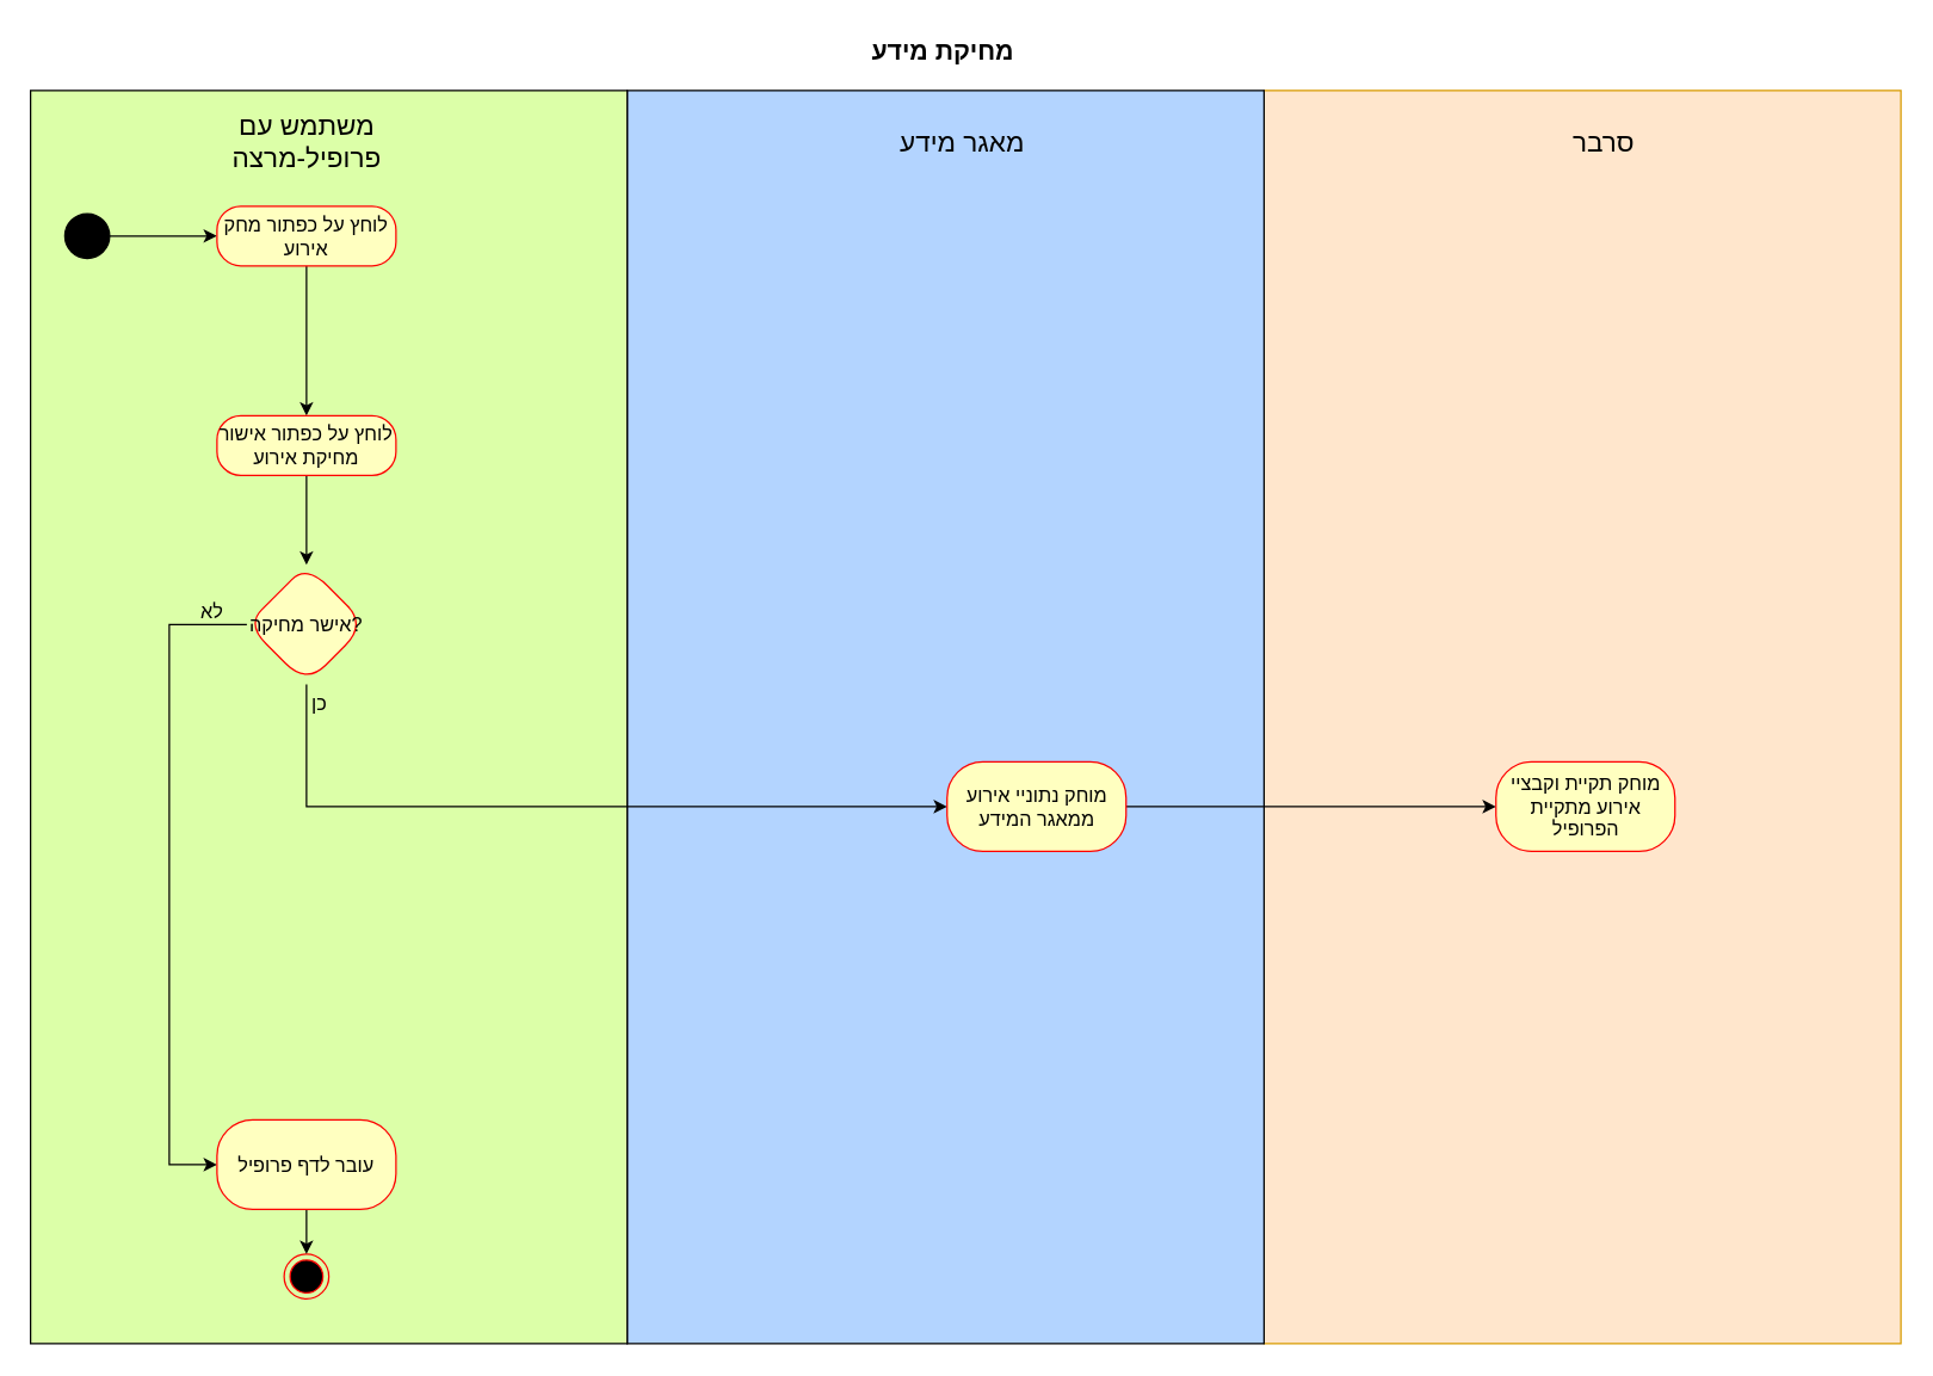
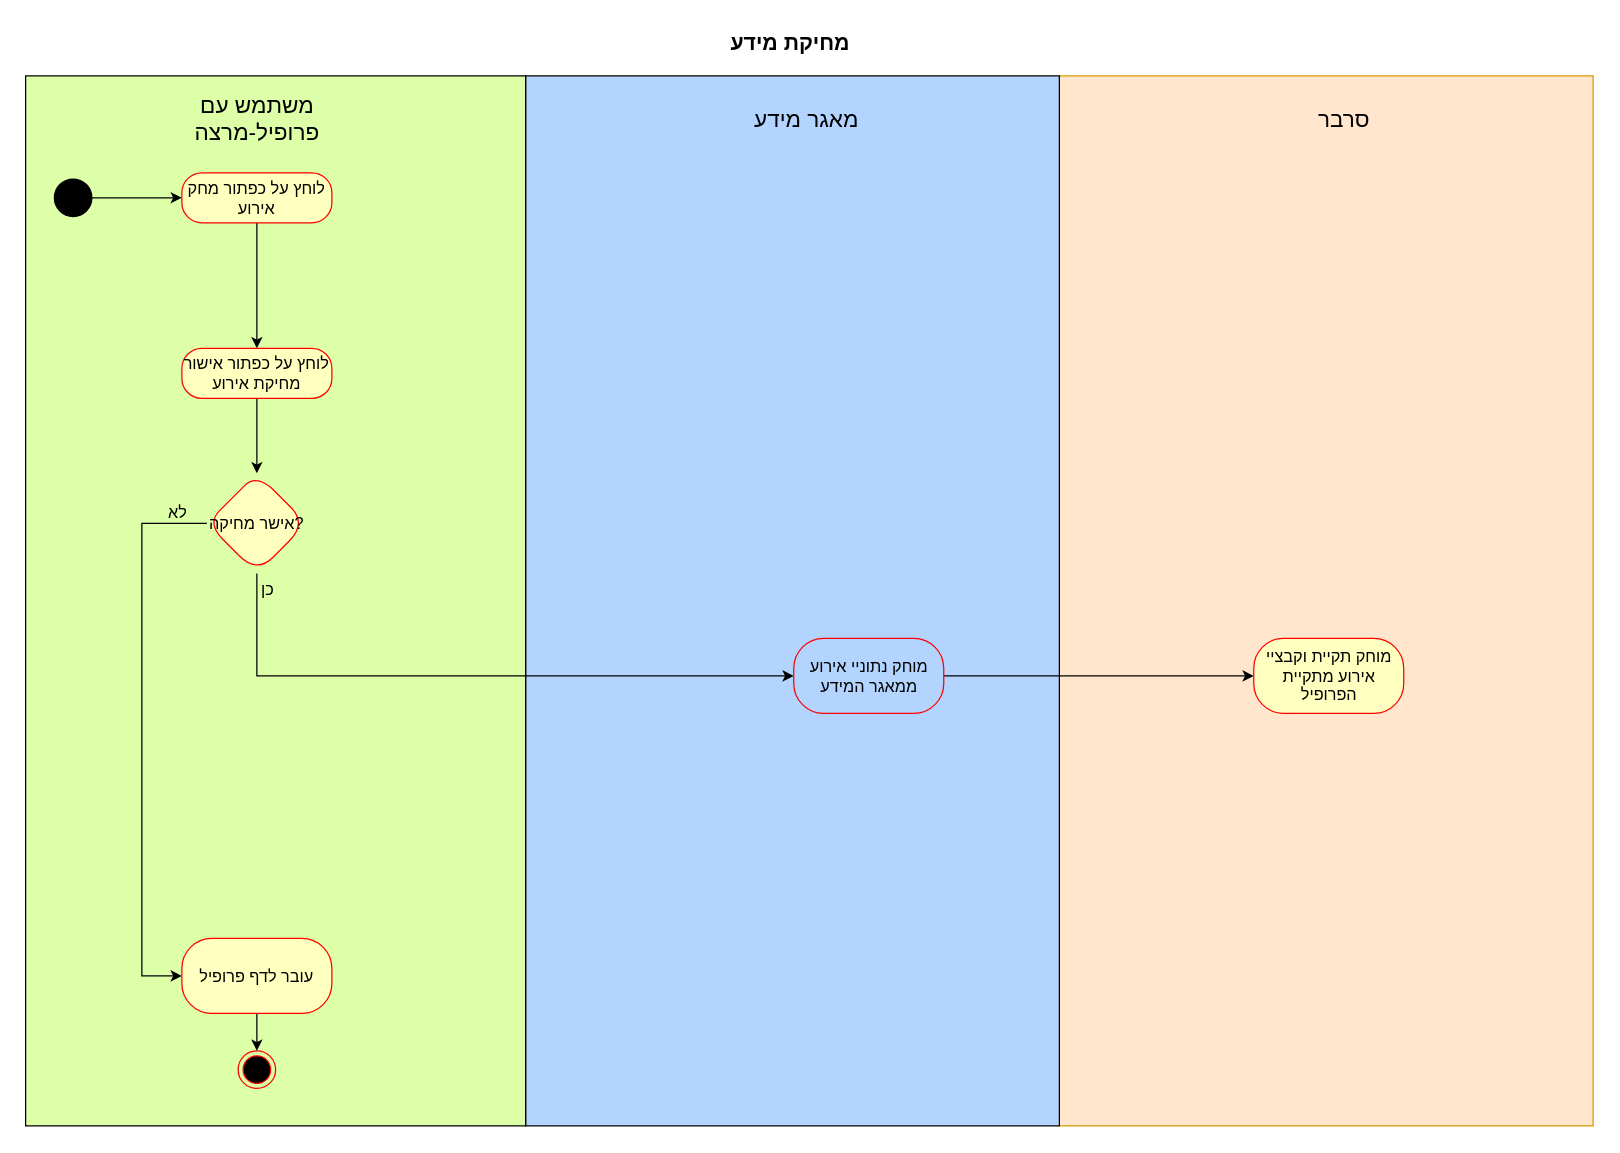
- <mxCell id="24" value="מוחק נתוניי אירוע ממאגר המידע" style="whiteSpace=wrap;html=1;rounded=1;fontSize=13;fontColor=#000000;strokeColor=#ff0000;fillColor=#ffffc0;arcSize=40;" vertex="1" parent="1"><mxGeometry x="634.5" y="510" width="120" height="60" as="geometry" /></mxCell>
+ <mxCell id="24" value="מוחק נתוניי אירוע ממאגר המידע" style="whiteSpace=wrap;html=1;rounded=1;fontSize=13;fontColor=#000000;strokeColor=#ff0000;fillColor=#b3d4ff;arcSize=40;" vertex="1" parent="1"><mxGeometry x="634.5" y="510" width="120" height="60" as="geometry" /></mxCell>
